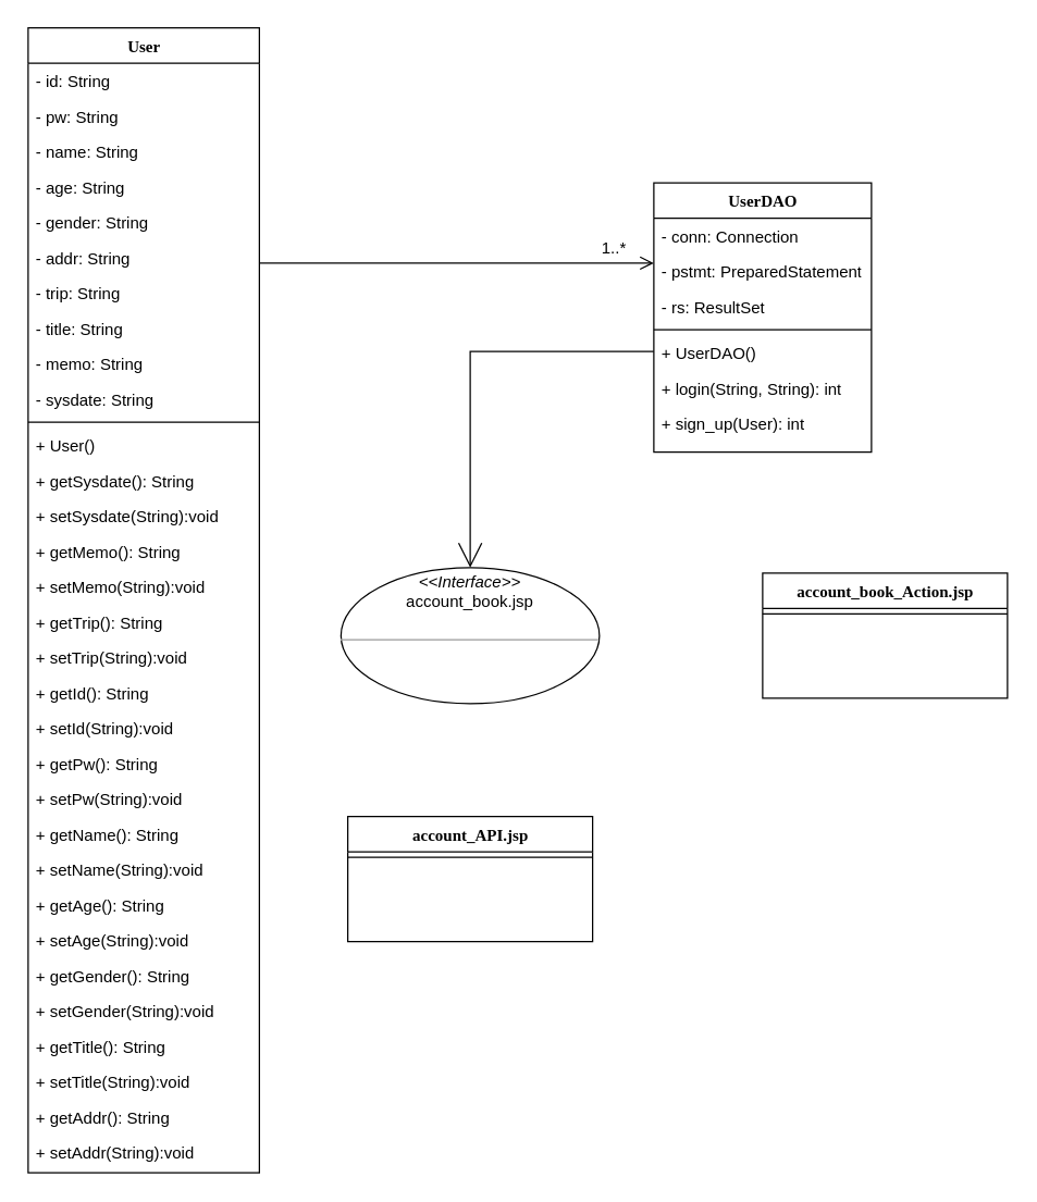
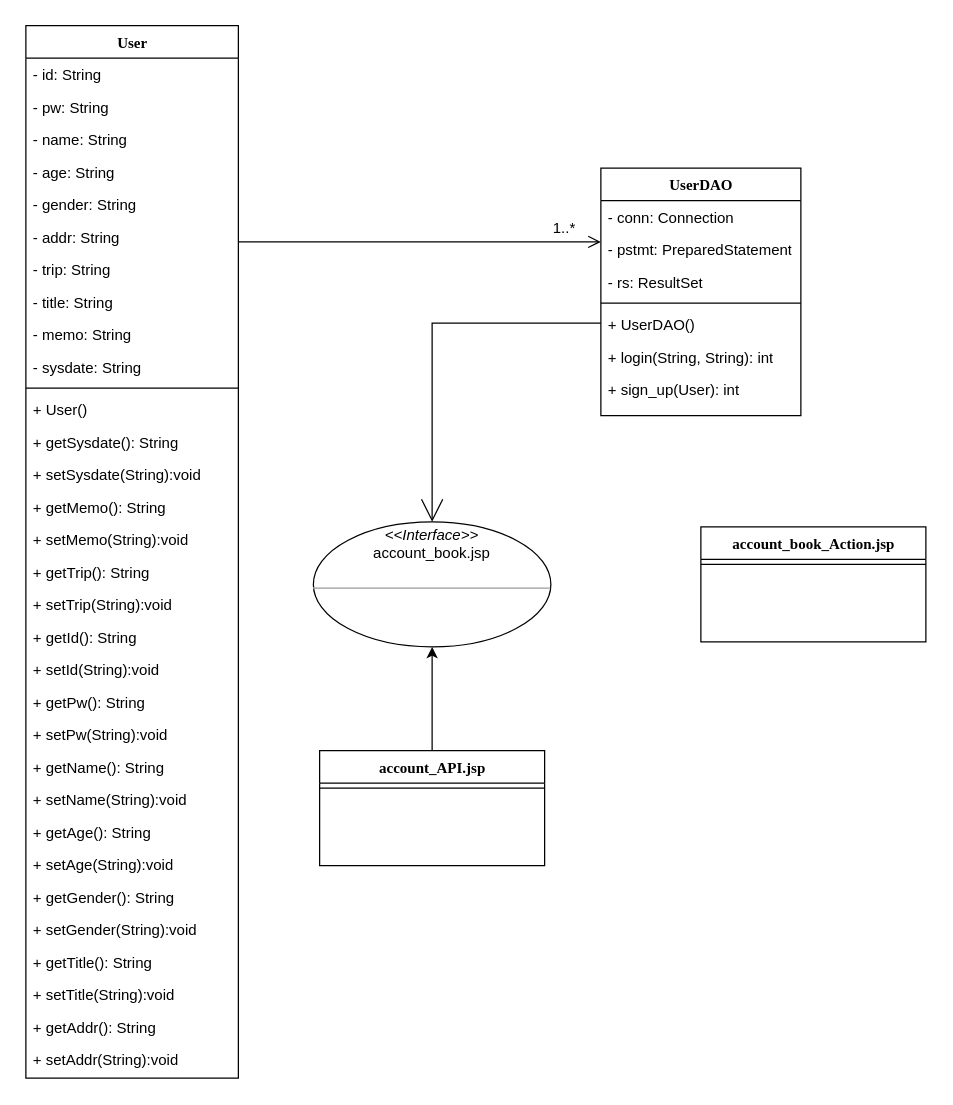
+ <mxCell id="50" style="edgeStyle=orthogonalEdgeStyle;rounded=0;orthogonalLoop=1;jettySize=auto;html=1;entryX=0.5;entryY=1;entryDx=0;entryDy=0;" edge="1" parent="1" source="51" target="4"><mxGeometry relative="1" as="geometry" /></mxCell>
